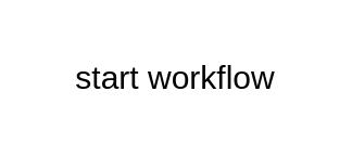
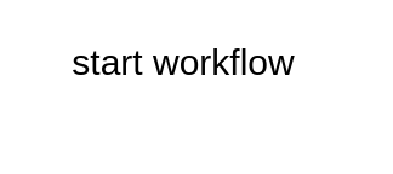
- <mxCell id="2" value="start workflow" style="text;html=1;align=center;verticalAlign=middle;resizable=0;points=[];autosize=1;strokeColor=none;fillColor=none;fontSize=15;" vertex="1" parent="1"><mxGeometry x="20" y="20" width="120" height="30" as="geometry" /></mxCell>
+ <mxCell id="2" value="start workflow" style="text;html=1;align=center;verticalAlign=middle;resizable=0;points=[];autosize=1;strokeColor=none;fillColor=none;fontSize=15;" vertex="1" parent="1"><mxGeometry x="15" y="10" width="120" height="30" as="geometry" /></mxCell>
